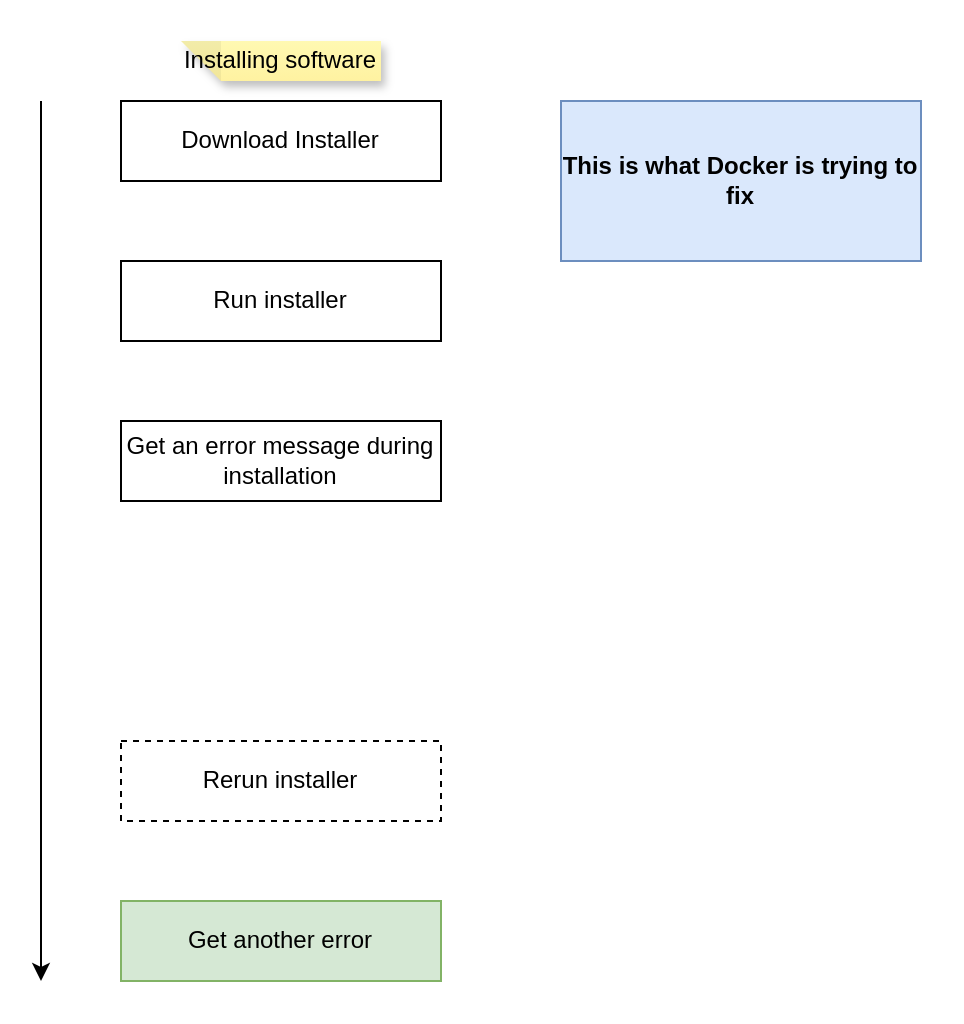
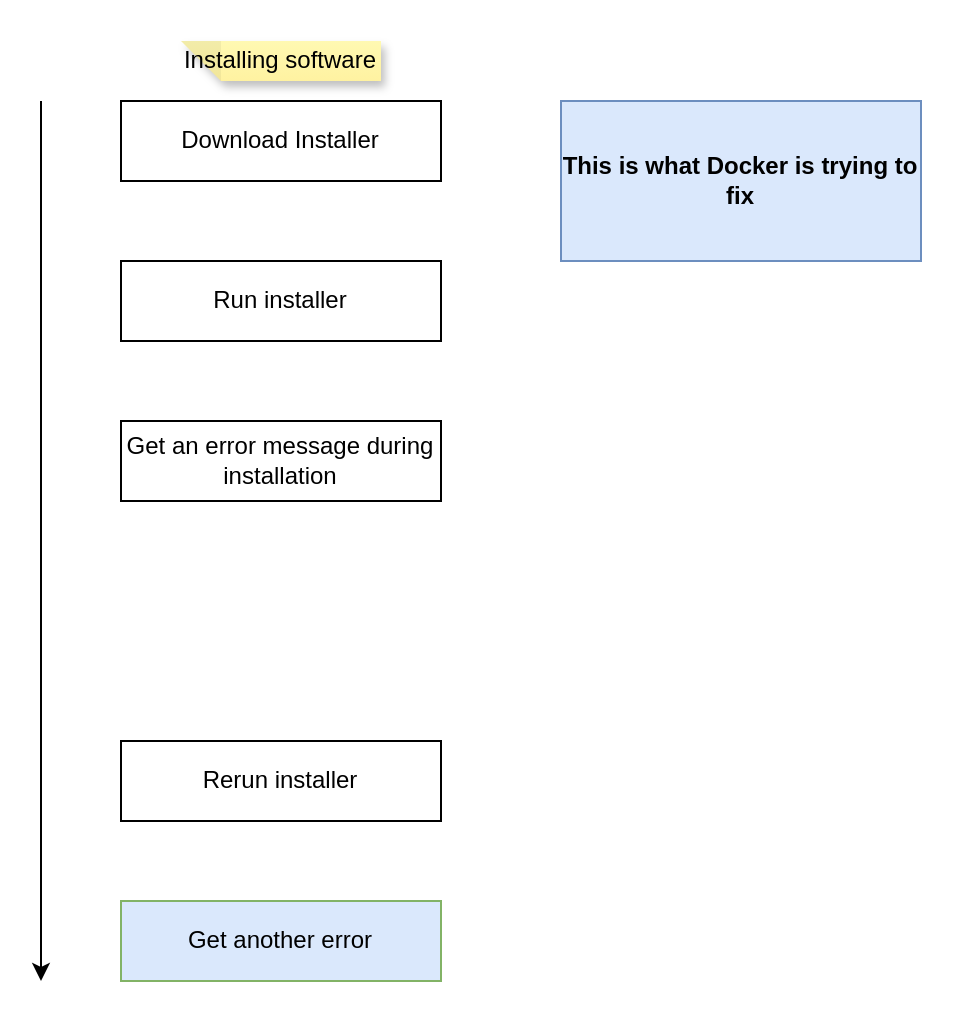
- <mxCell id="5" value="Rerun installer" style="rounded=0;whiteSpace=wrap;html=1;dashed=1;" vertex="1" parent="1"><mxGeometry x="60" y="370" width="160" height="40" as="geometry" /></mxCell>
+ <mxCell id="5" value="Rerun installer" style="rounded=0;whiteSpace=wrap;html=1;" vertex="1" parent="1"><mxGeometry x="60" y="370" width="160" height="40" as="geometry" /></mxCell>
- <mxCell id="7" value="Get another error" style="rounded=0;whiteSpace=wrap;html=1;fillColor=#d5e8d4;strokeColor=#82b366;" vertex="1" parent="1"><mxGeometry x="60" y="450" width="160" height="40" as="geometry" /></mxCell>
+ <mxCell id="7" value="Get another error" style="rounded=0;whiteSpace=wrap;html=1;fillColor=#dae8fc;strokeColor=#82b366;" vertex="1" parent="1"><mxGeometry x="60" y="450" width="160" height="40" as="geometry" /></mxCell>
